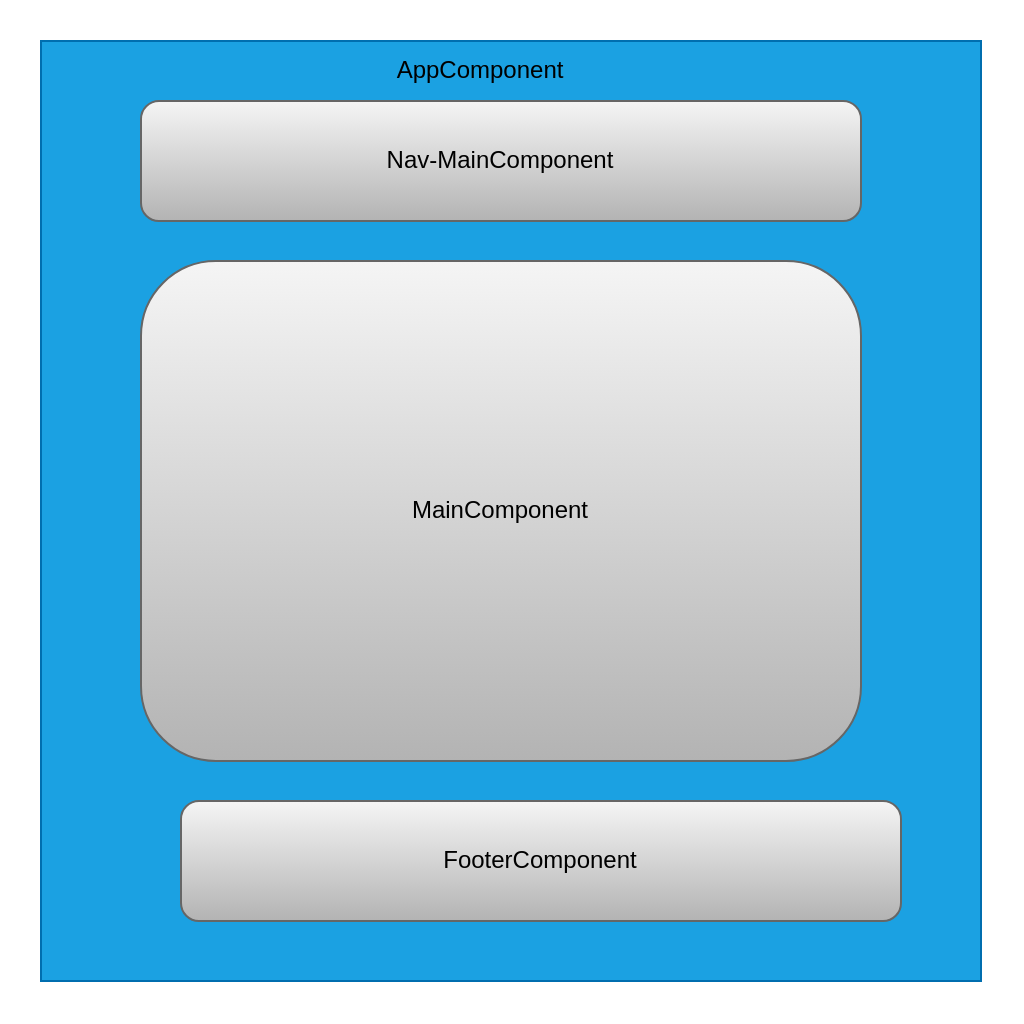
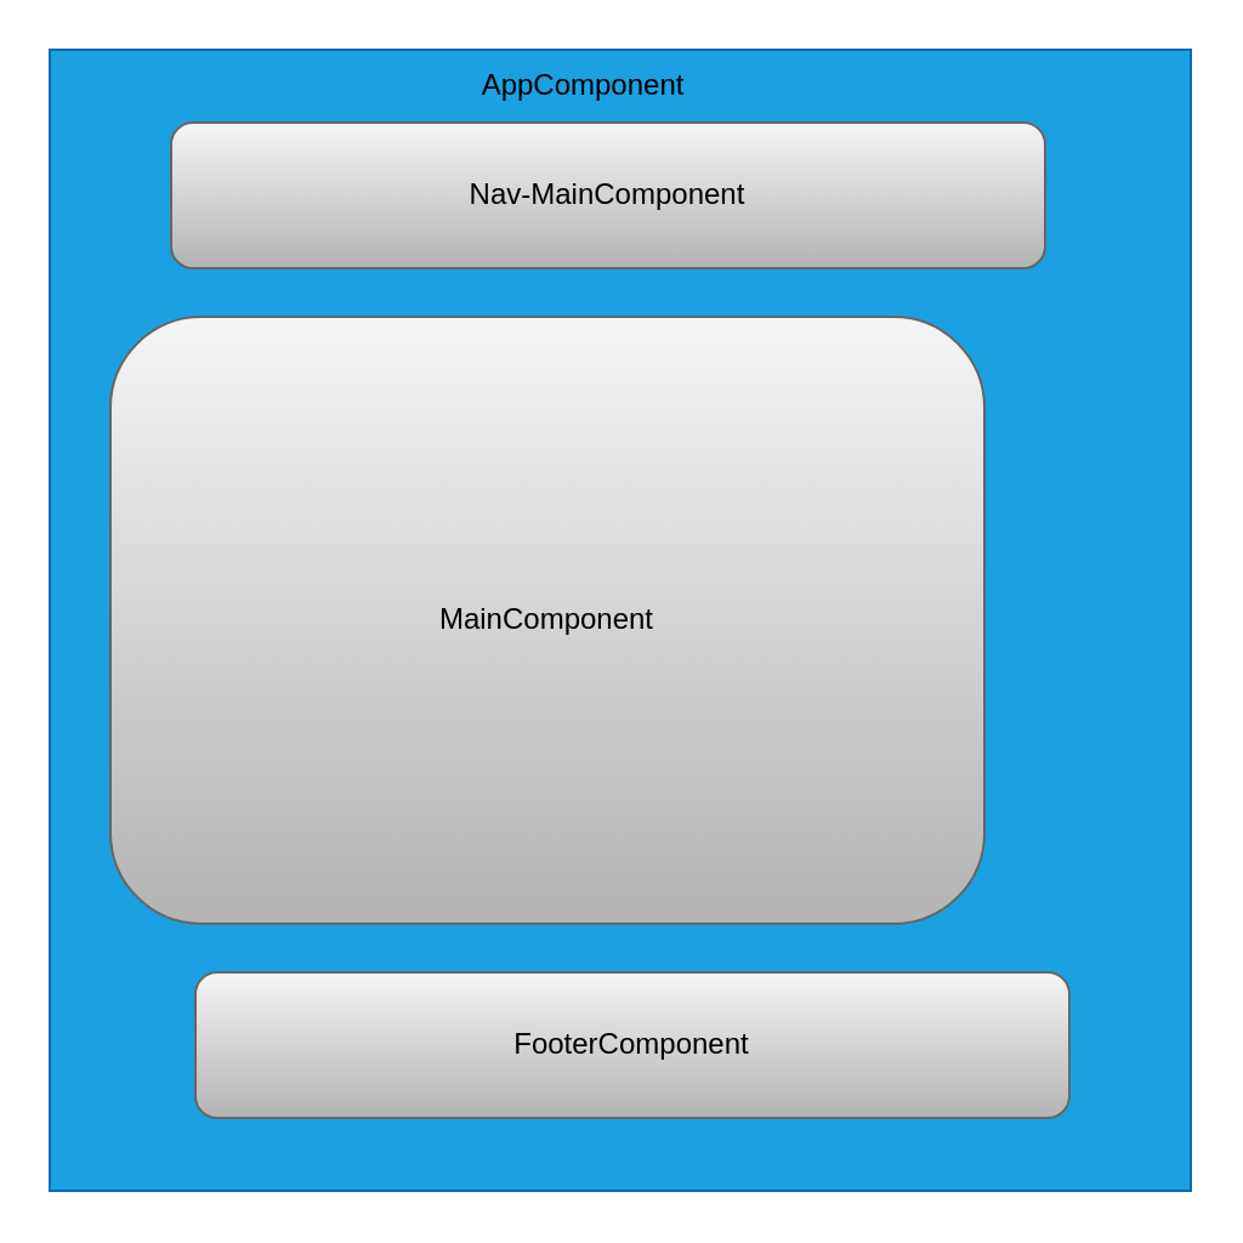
- <mxCell id="4" value="MainComponent" style="rounded=1;whiteSpace=wrap;html=1;fillColor=#f5f5f5;gradientColor=#b3b3b3;strokeColor=#666666;" vertex="1" parent="1"><mxGeometry x="70" y="130" width="360" height="250" as="geometry" /></mxCell>
+ <mxCell id="4" value="MainComponent" style="rounded=1;whiteSpace=wrap;html=1;fillColor=#f5f5f5;gradientColor=#b3b3b3;strokeColor=#666666;" vertex="1" parent="1"><mxGeometry x="45" y="130" width="360" height="250" as="geometry" /></mxCell>
- <mxCell id="5" value="FooterComponent" style="rounded=1;whiteSpace=wrap;html=1;fillColor=#f5f5f5;gradientColor=#b3b3b3;strokeColor=#666666;" vertex="1" parent="1"><mxGeometry x="90" y="400" width="360" height="60" as="geometry" /></mxCell>
+ <mxCell id="5" value="FooterComponent" style="rounded=1;whiteSpace=wrap;html=1;fillColor=#f5f5f5;gradientColor=#b3b3b3;strokeColor=#666666;" vertex="1" parent="1"><mxGeometry x="80" y="400" width="360" height="60" as="geometry" /></mxCell>
